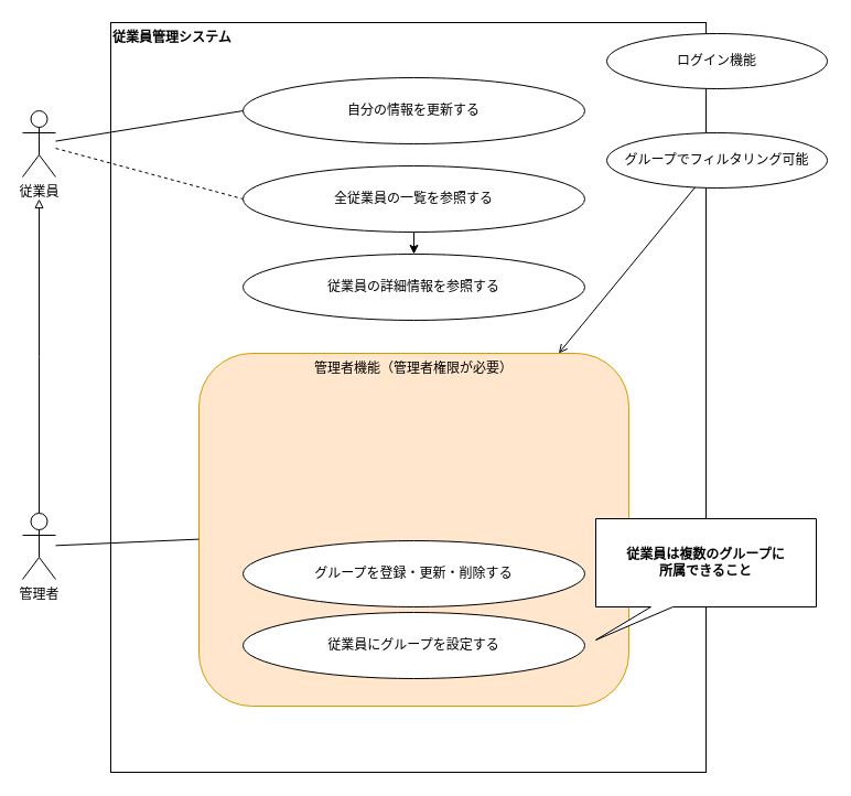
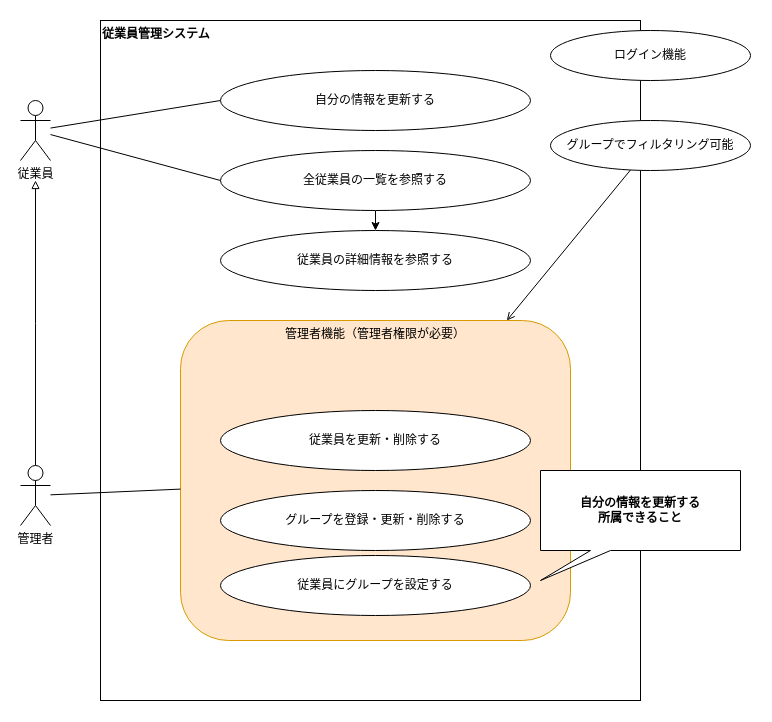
- <mxCell id="5" style="edgeStyle=none;rounded=0;orthogonalLoop=1;jettySize=auto;html=1;entryX=0;entryY=0.5;entryDx=0;entryDy=0;endArrow=none;endFill=0;dashed=1;" parent="1" source="6" target="14" edge="1"><mxGeometry relative="1" as="geometry" /></mxCell>
+ <mxCell id="5" style="edgeStyle=none;rounded=0;orthogonalLoop=1;jettySize=auto;html=1;entryX=0;entryY=0.5;entryDx=0;entryDy=0;endArrow=none;endFill=0;" parent="1" source="6" target="14" edge="1"><mxGeometry relative="1" as="geometry" /></mxCell>
+ <mxCell id="10" value="従業員を更新・削除する" style="ellipse;whiteSpace=wrap;html=1;" parent="1" vertex="1"><mxGeometry x="220" y="410" width="310" height="60" as="geometry" /></mxCell>
- <mxCell id="17" value="&lt;div&gt;従業員は複数のグループに&lt;/div&gt;&lt;div&gt;所属できること&lt;/div&gt;" style="shape=callout;whiteSpace=wrap;html=1;perimeter=calloutPerimeter;gradientColor=none;size=30;position=0.25;position2=0;fontStyle=1" parent="1" vertex="1"><mxGeometry x="540" y="470" width="200" height="110" as="geometry" /></mxCell>
+ <mxCell id="17" value="&lt;div&gt;自分の情報を更新する&lt;/div&gt;&lt;div&gt;所属できること&lt;/div&gt;" style="shape=callout;whiteSpace=wrap;html=1;perimeter=calloutPerimeter;gradientColor=none;size=30;position=0.25;position2=0;fontStyle=1" parent="1" vertex="1"><mxGeometry x="540" y="470" width="200" height="110" as="geometry" /></mxCell>
